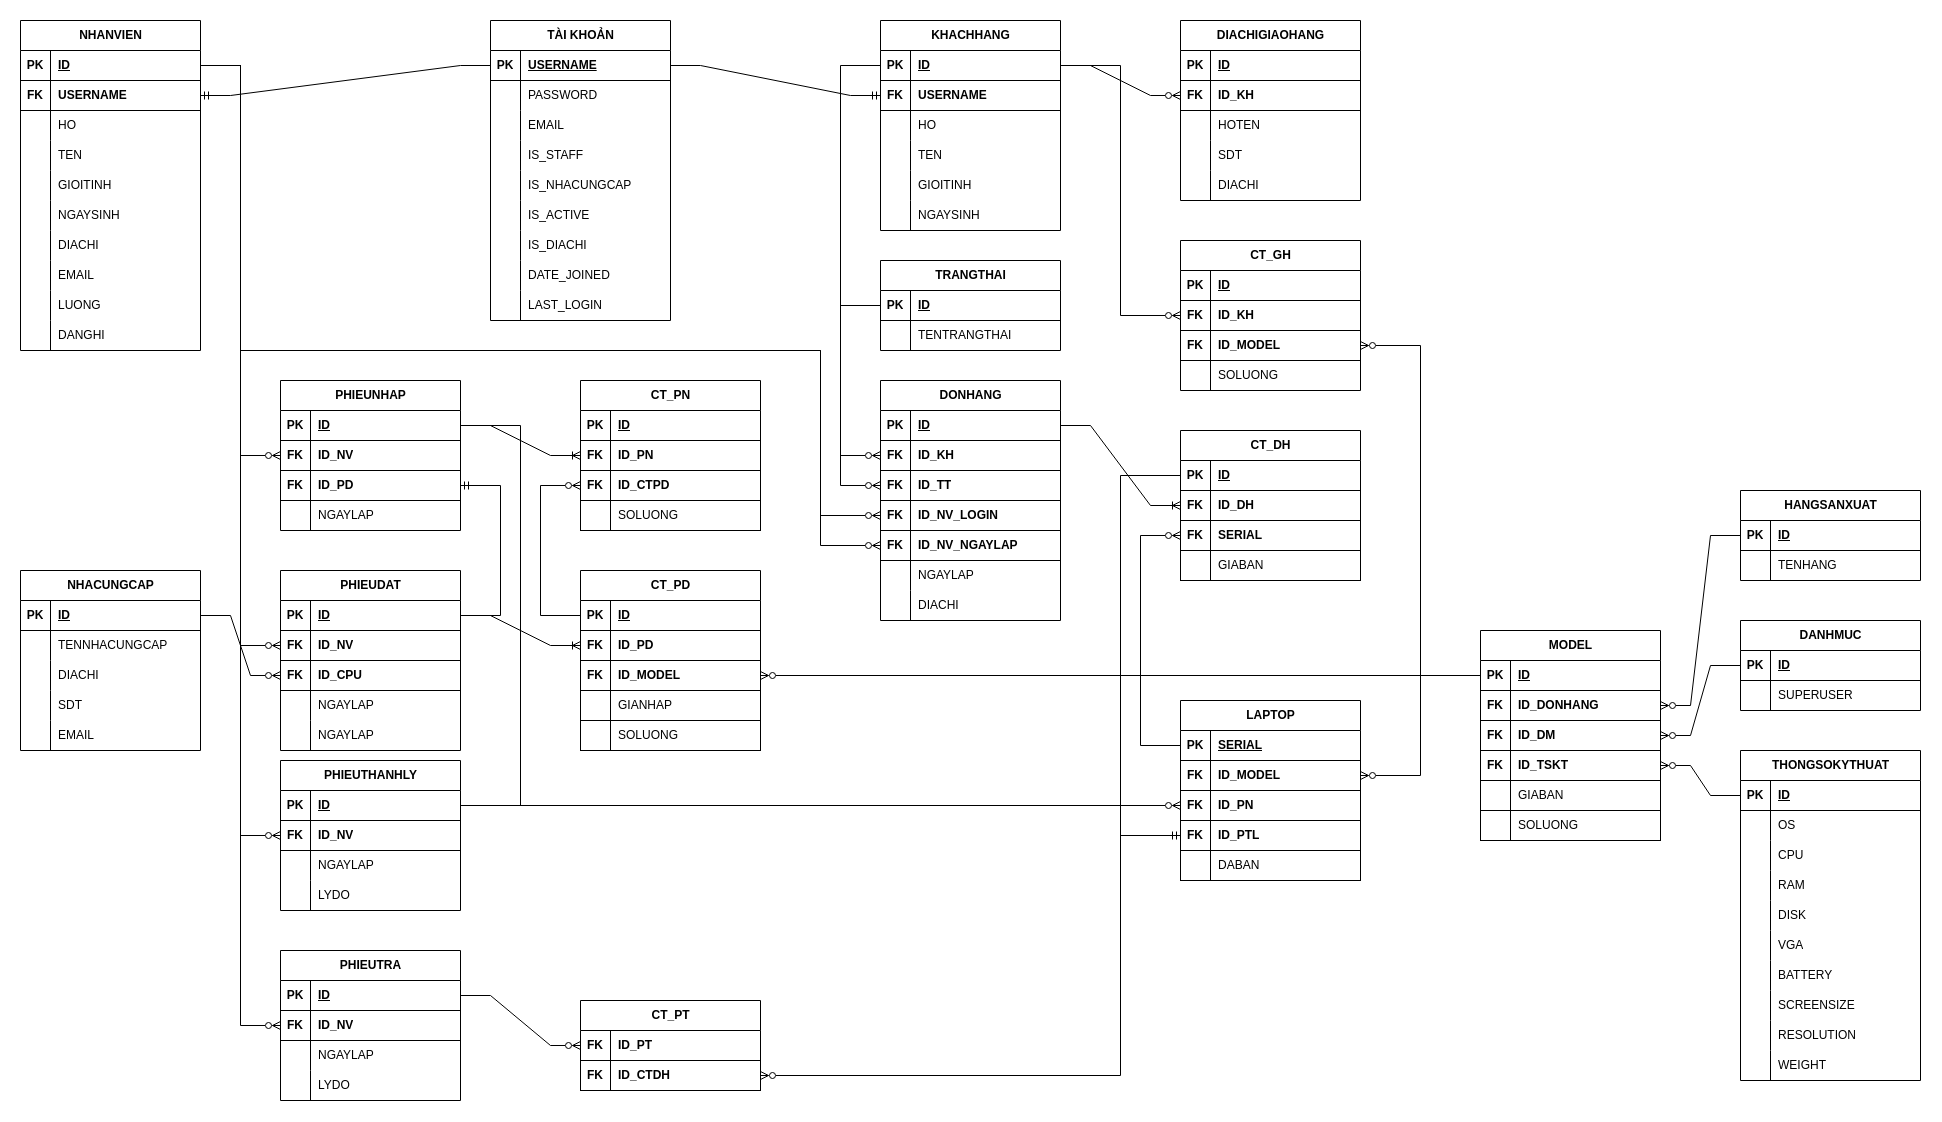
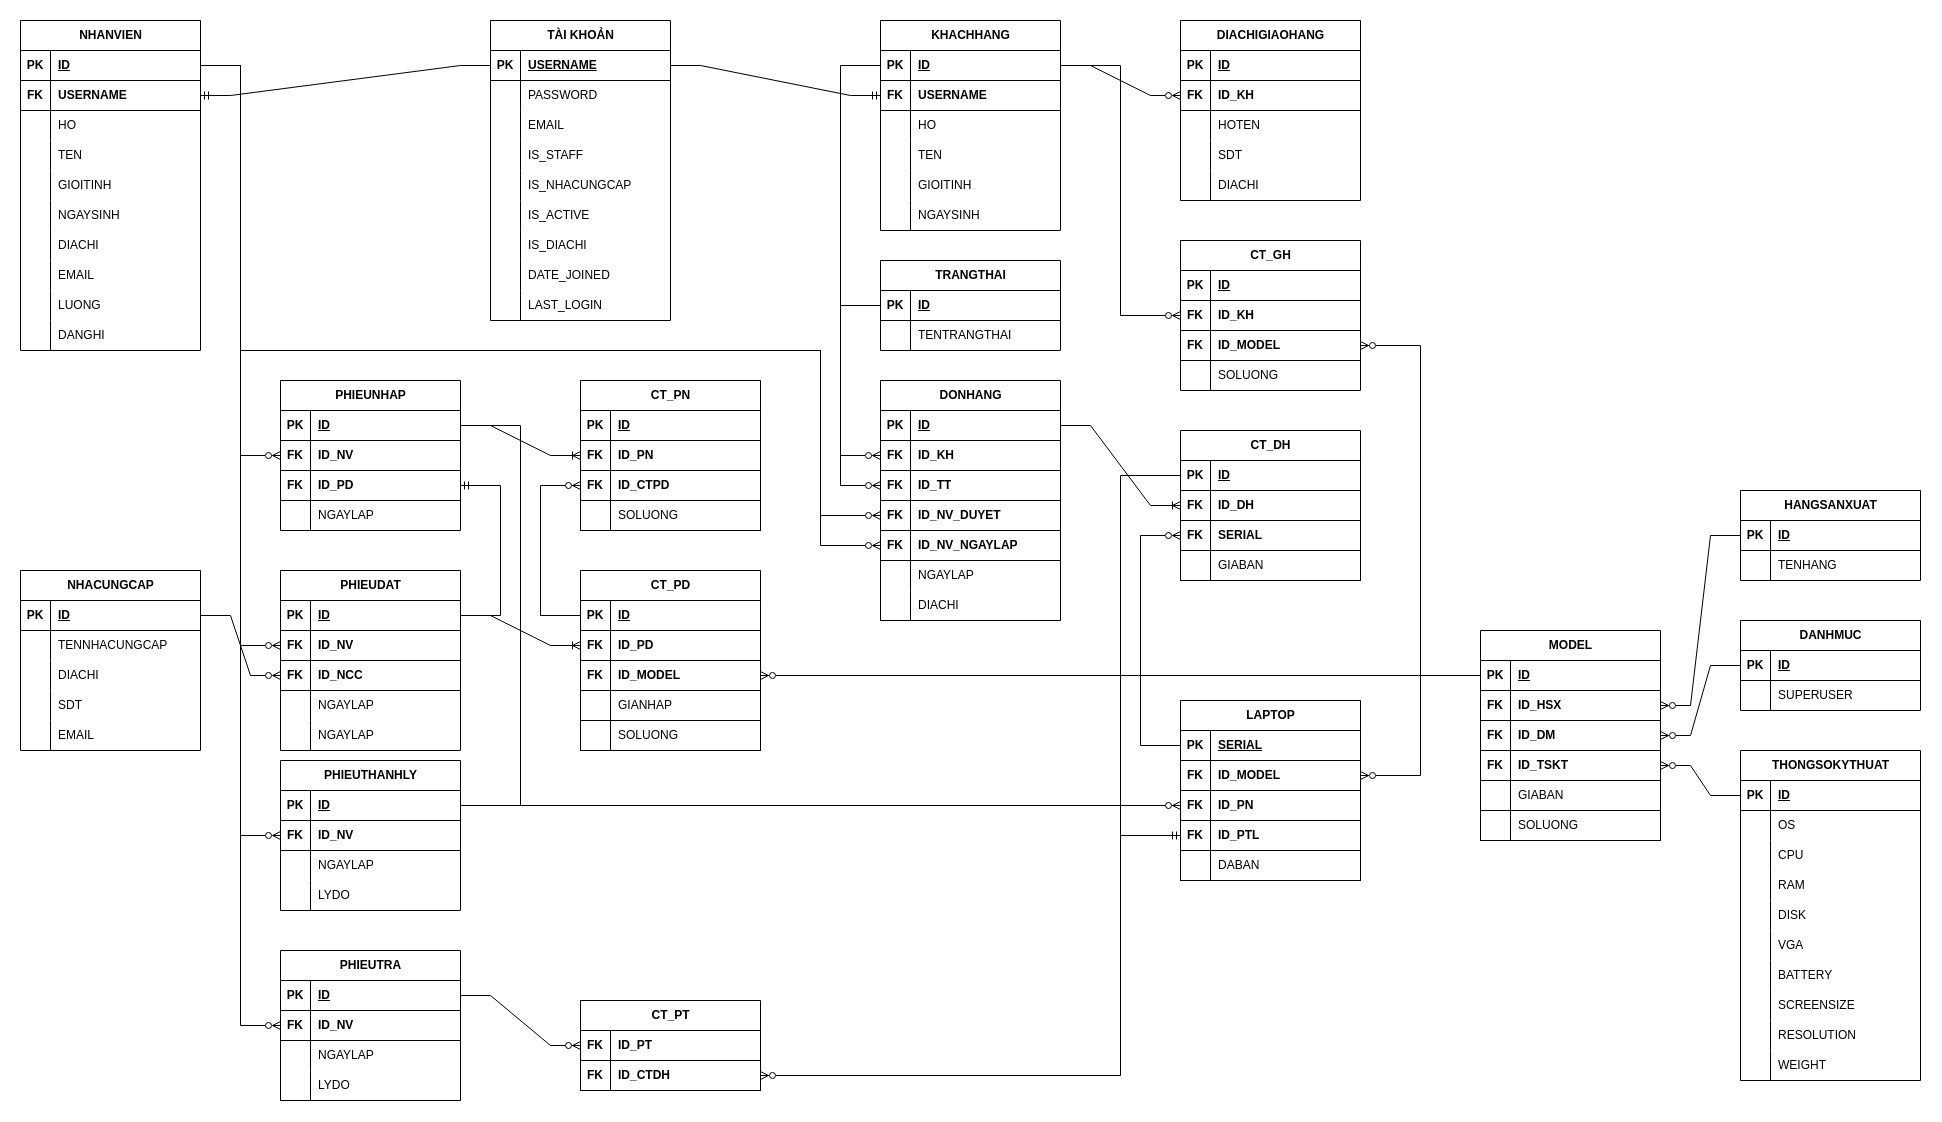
- <mxCell id="207" value="ID_NV_LOGIN" style="shape=partialRectangle;connectable=0;fillColor=none;top=0;left=0;bottom=0;right=0;align=left;spacingLeft=6;fontStyle=1;overflow=hidden;whiteSpace=wrap;html=1;" parent="205" vertex="1"><mxGeometry x="30" width="150" height="30" as="geometry"><mxRectangle width="150" height="30" as="alternateBounds" /></mxGeometry></mxCell>
+ <mxCell id="207" value="ID_NV_DUYET" style="shape=partialRectangle;connectable=0;fillColor=none;top=0;left=0;bottom=0;right=0;align=left;spacingLeft=6;fontStyle=1;overflow=hidden;whiteSpace=wrap;html=1;" parent="205" vertex="1"><mxGeometry x="30" width="150" height="30" as="geometry"><mxRectangle width="150" height="30" as="alternateBounds" /></mxGeometry></mxCell>
- <mxCell id="122" value="ID_CPU" style="shape=partialRectangle;connectable=0;fillColor=none;top=0;left=0;bottom=0;right=0;align=left;spacingLeft=6;fontStyle=1;overflow=hidden;whiteSpace=wrap;html=1;" parent="120" vertex="1"><mxGeometry x="30" width="150" height="30" as="geometry"><mxRectangle width="150" height="30" as="alternateBounds" /></mxGeometry></mxCell>
+ <mxCell id="122" value="ID_NCC" style="shape=partialRectangle;connectable=0;fillColor=none;top=0;left=0;bottom=0;right=0;align=left;spacingLeft=6;fontStyle=1;overflow=hidden;whiteSpace=wrap;html=1;" parent="120" vertex="1"><mxGeometry x="30" width="150" height="30" as="geometry"><mxRectangle width="150" height="30" as="alternateBounds" /></mxGeometry></mxCell>
- <mxCell id="309" value="ID_DONHANG" style="shape=partialRectangle;connectable=0;fillColor=none;top=0;left=0;bottom=0;right=0;align=left;spacingLeft=6;fontStyle=1;overflow=hidden;whiteSpace=wrap;html=1;" parent="307" vertex="1"><mxGeometry x="30" width="150" height="30" as="geometry"><mxRectangle width="150" height="30" as="alternateBounds" /></mxGeometry></mxCell>
+ <mxCell id="309" value="ID_HSX" style="shape=partialRectangle;connectable=0;fillColor=none;top=0;left=0;bottom=0;right=0;align=left;spacingLeft=6;fontStyle=1;overflow=hidden;whiteSpace=wrap;html=1;" parent="307" vertex="1"><mxGeometry x="30" width="150" height="30" as="geometry"><mxRectangle width="150" height="30" as="alternateBounds" /></mxGeometry></mxCell>
